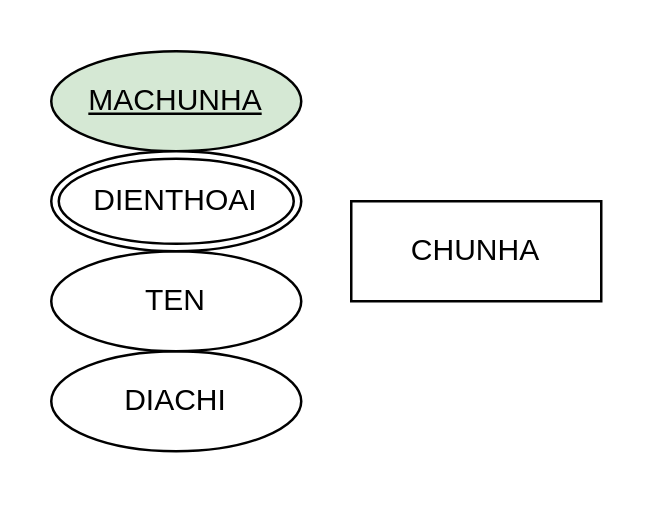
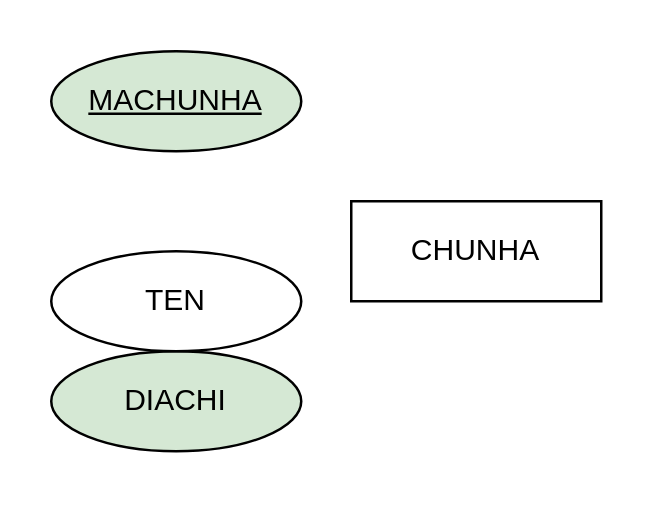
- <mxCell id="6" value="&lt;div&gt;DIENTHOAI&lt;/div&gt;" style="ellipse;shape=doubleEllipse;margin=3;whiteSpace=wrap;html=1;align=center;" vertex="1" parent="1"><mxGeometry y="60" width="100" height="40" as="geometry" x="20" /></mxCell>
- <mxCell id="4" value="DIACHI" style="ellipse;whiteSpace=wrap;html=1;align=center;" vertex="1" parent="1"><mxGeometry y="140" width="100" height="40" as="geometry" x="20" /></mxCell>
+ <mxCell id="4" value="DIACHI" style="ellipse;whiteSpace=wrap;html=1;align=center;fillColor=#d5e8d4;" vertex="1" parent="1"><mxGeometry y="140" width="100" height="40" as="geometry" x="20" /></mxCell>
